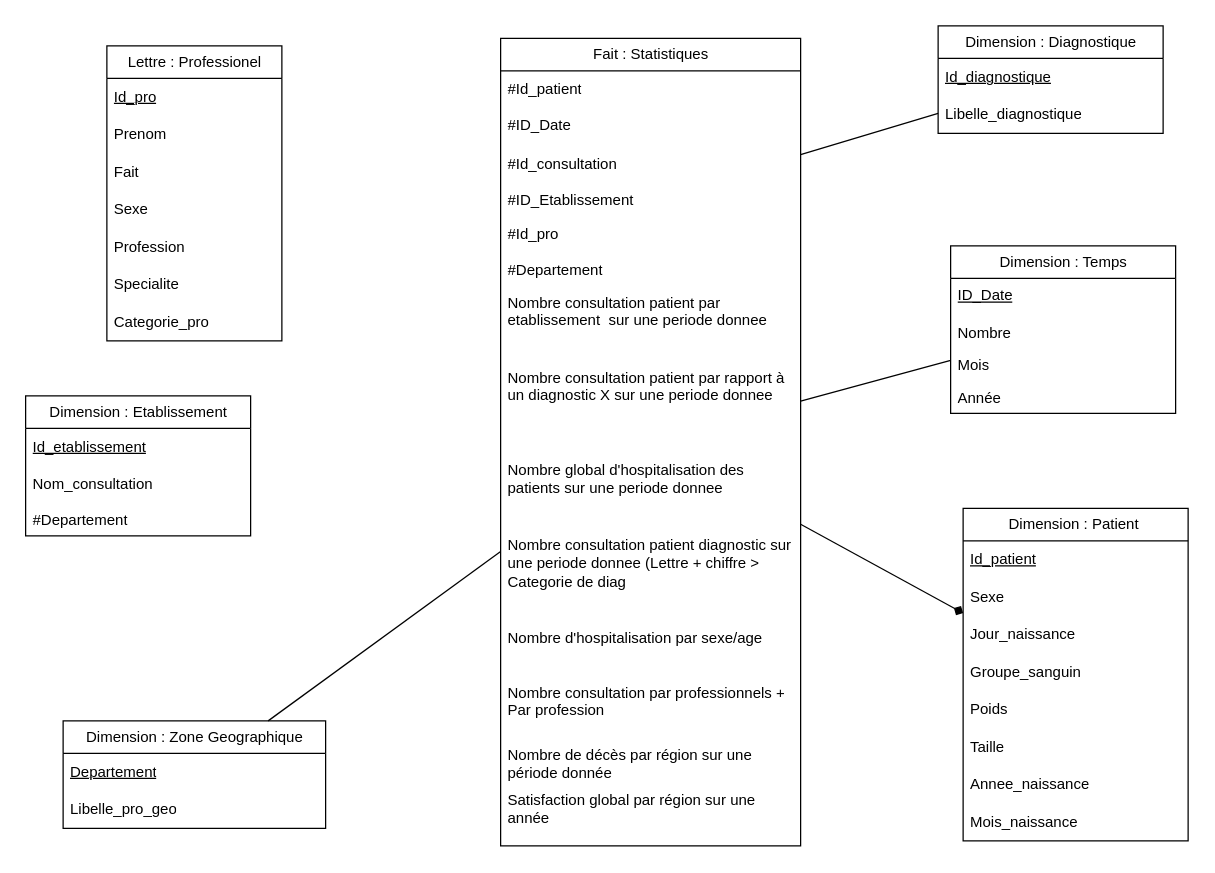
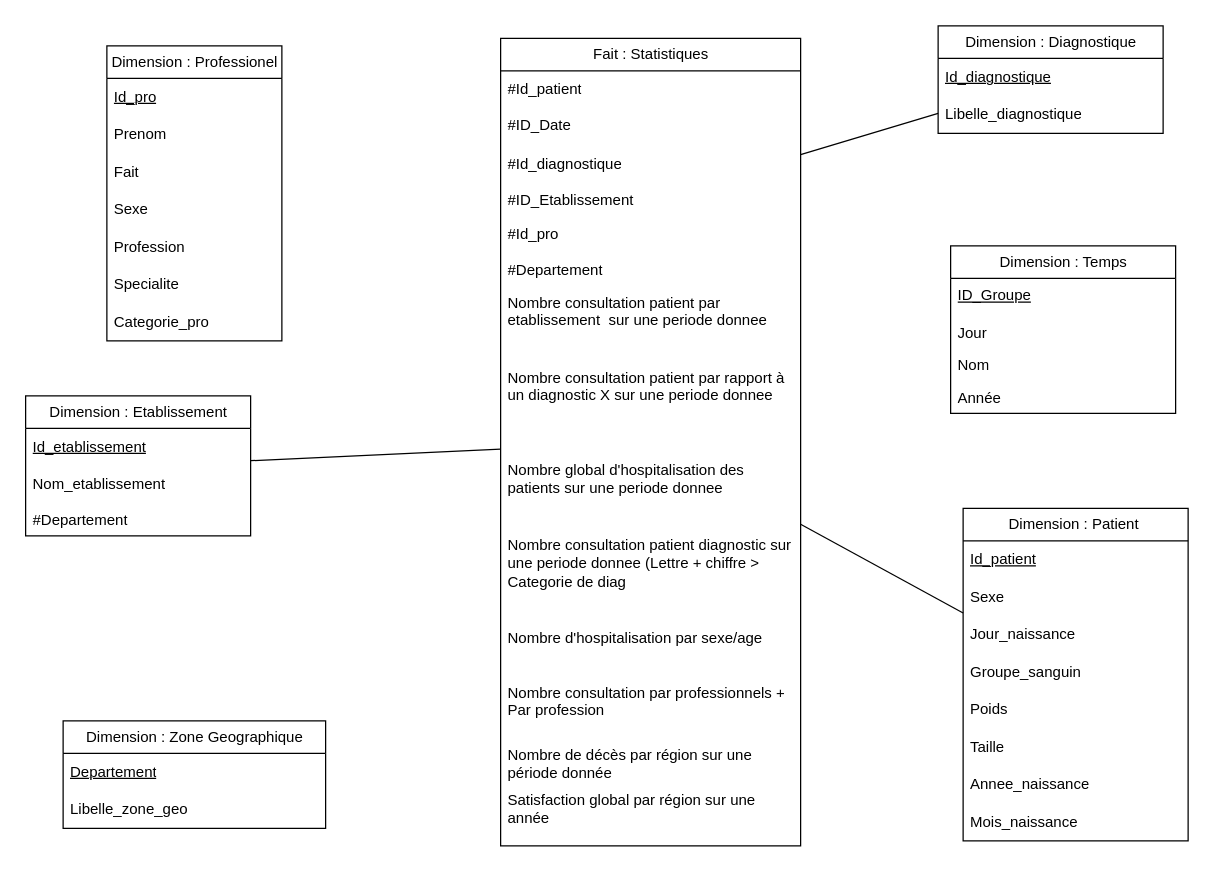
- <mxCell id="39" value="Lettre : Professionel" style="swimlane;fontStyle=0;childLayout=stackLayout;horizontal=1;startSize=26;fillColor=none;horizontalStack=0;resizeParent=1;resizeParentMax=0;resizeLast=0;collapsible=1;marginBottom=0;html=1;" parent="1" vertex="1"><mxGeometry x="85" y="36" width="140" height="236" as="geometry" /></mxCell>
+ <mxCell id="39" value="Dimension : Professionel" style="swimlane;fontStyle=0;childLayout=stackLayout;horizontal=1;startSize=26;fillColor=none;horizontalStack=0;resizeParent=1;resizeParentMax=0;resizeLast=0;collapsible=1;marginBottom=0;html=1;" parent="1" vertex="1"><mxGeometry x="85" y="36" width="140" height="236" as="geometry" /></mxCell>
- <mxCell id="5" value="#Id_consultation" style="text;strokeColor=none;fillColor=none;align=left;verticalAlign=middle;spacingLeft=4;spacingRight=4;overflow=hidden;points=[[0,0.5],[1,0.5]];portConstraint=eastwest;rotatable=0;whiteSpace=wrap;html=1;" vertex="1" parent="2"><mxGeometry y="86" width="240" height="30" as="geometry" /></mxCell>
+ <mxCell id="5" value="#Id_diagnostique" style="text;strokeColor=none;fillColor=none;align=left;verticalAlign=middle;spacingLeft=4;spacingRight=4;overflow=hidden;points=[[0,0.5],[1,0.5]];portConstraint=eastwest;rotatable=0;whiteSpace=wrap;html=1;" vertex="1" parent="2"><mxGeometry y="86" width="240" height="30" as="geometry" /></mxCell>
- <mxCell id="26" value="&lt;u&gt;ID_Date&lt;/u&gt;" style="text;strokeColor=none;fillColor=none;align=left;verticalAlign=top;spacingLeft=4;spacingRight=4;overflow=hidden;rotatable=0;points=[[0,0.5],[1,0.5]];portConstraint=eastwest;whiteSpace=wrap;html=1;" vertex="1" parent="25"><mxGeometry y="26" width="180" height="30" as="geometry" /></mxCell>
+ <mxCell id="26" value="&lt;u&gt;ID_Groupe&lt;/u&gt;" style="text;strokeColor=none;fillColor=none;align=left;verticalAlign=top;spacingLeft=4;spacingRight=4;overflow=hidden;rotatable=0;points=[[0,0.5],[1,0.5]];portConstraint=eastwest;whiteSpace=wrap;html=1;" vertex="1" parent="25"><mxGeometry y="26" width="180" height="30" as="geometry" /></mxCell>
- <mxCell id="27" value="Nombre&amp;nbsp;&lt;div&gt;&lt;br&gt;&lt;/div&gt;" style="text;strokeColor=none;fillColor=none;align=left;verticalAlign=top;spacingLeft=4;spacingRight=4;overflow=hidden;rotatable=0;points=[[0,0.5],[1,0.5]];portConstraint=eastwest;whiteSpace=wrap;html=1;" parent="25" vertex="1"><mxGeometry y="56" width="180" height="26" as="geometry" /></mxCell>
+ <mxCell id="27" value="Jour&amp;nbsp;&lt;div&gt;&lt;br&gt;&lt;/div&gt;" style="text;strokeColor=none;fillColor=none;align=left;verticalAlign=top;spacingLeft=4;spacingRight=4;overflow=hidden;rotatable=0;points=[[0,0.5],[1,0.5]];portConstraint=eastwest;whiteSpace=wrap;html=1;" parent="25" vertex="1"><mxGeometry y="56" width="180" height="26" as="geometry" /></mxCell>
- <mxCell id="28" value="&lt;div&gt;Mois&lt;/div&gt;" style="text;strokeColor=none;fillColor=none;align=left;verticalAlign=top;spacingLeft=4;spacingRight=4;overflow=hidden;rotatable=0;points=[[0,0.5],[1,0.5]];portConstraint=eastwest;whiteSpace=wrap;html=1;" parent="25" vertex="1"><mxGeometry y="82" width="180" height="26" as="geometry" /></mxCell>
+ <mxCell id="28" value="&lt;div&gt;Nom&lt;/div&gt;" style="text;strokeColor=none;fillColor=none;align=left;verticalAlign=top;spacingLeft=4;spacingRight=4;overflow=hidden;rotatable=0;points=[[0,0.5],[1,0.5]];portConstraint=eastwest;whiteSpace=wrap;html=1;" parent="25" vertex="1"><mxGeometry y="82" width="180" height="26" as="geometry" /></mxCell>
- <mxCell id="52" value="" style="endArrow=none;html=1;rounded=0;" edge="1" parent="1" source="2" target="25"><mxGeometry width="50" height="50" relative="1" as="geometry"><mxPoint x="650" y="133" as="sourcePoint" /><mxPoint x="760" y="100" as="targetPoint" /></mxGeometry></mxCell>
+ <mxCell id="21" value="" style="endArrow=none;html=1;rounded=0;" parent="1" source="2" target="17" edge="1"><mxGeometry width="50" height="50" relative="1" as="geometry"><mxPoint x="-108" y="-15" as="sourcePoint" /><mxPoint x="-78" y="-41" as="targetPoint" /></mxGeometry></mxCell>
- <mxCell id="19" value="Nom_consultation" style="text;strokeColor=none;fillColor=none;align=left;verticalAlign=middle;spacingLeft=4;spacingRight=4;overflow=hidden;points=[[0,0.5],[1,0.5]];portConstraint=eastwest;rotatable=0;whiteSpace=wrap;html=1;" vertex="1" parent="17"><mxGeometry y="56" width="180" height="30" as="geometry" /></mxCell>
+ <mxCell id="19" value="Nom_etablissement" style="text;strokeColor=none;fillColor=none;align=left;verticalAlign=middle;spacingLeft=4;spacingRight=4;overflow=hidden;points=[[0,0.5],[1,0.5]];portConstraint=eastwest;rotatable=0;whiteSpace=wrap;html=1;" vertex="1" parent="17"><mxGeometry y="56" width="180" height="30" as="geometry" /></mxCell>
- <mxCell id="53" value="" style="endArrow=diamond;html=1;rounded=0;" edge="1" parent="1" source="2" target="30"><mxGeometry width="50" height="50" relative="1" as="geometry"><mxPoint x="650" y="369" as="sourcePoint" /><mxPoint x="860" y="302" as="targetPoint" /></mxGeometry></mxCell>
+ <mxCell id="53" value="" style="endArrow=none;html=1;rounded=0;" edge="1" parent="1" source="2" target="30"><mxGeometry width="50" height="50" relative="1" as="geometry"><mxPoint x="650" y="369" as="sourcePoint" /><mxPoint x="860" y="302" as="targetPoint" /></mxGeometry></mxCell>
- <mxCell id="50" value="" style="endArrow=none;html=1;rounded=0;" parent="1" source="2" target="47" edge="1"><mxGeometry width="50" height="50" relative="1" as="geometry"><mxPoint x="400" y="211" as="sourcePoint" /><mxPoint x="283.36" y="155.868" as="targetPoint" /></mxGeometry></mxCell>
- <mxCell id="49" value="Libelle_pro_geo" style="text;strokeColor=none;fillColor=none;align=left;verticalAlign=middle;spacingLeft=4;spacingRight=4;overflow=hidden;points=[[0,0.5],[1,0.5]];portConstraint=eastwest;rotatable=0;whiteSpace=wrap;html=1;" vertex="1" parent="47"><mxGeometry y="56" width="210" height="30" as="geometry" /></mxCell>
+ <mxCell id="49" value="Libelle_zone_geo" style="text;strokeColor=none;fillColor=none;align=left;verticalAlign=middle;spacingLeft=4;spacingRight=4;overflow=hidden;points=[[0,0.5],[1,0.5]];portConstraint=eastwest;rotatable=0;whiteSpace=wrap;html=1;" vertex="1" parent="47"><mxGeometry y="56" width="210" height="30" as="geometry" /></mxCell>
